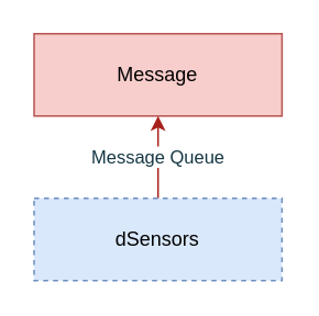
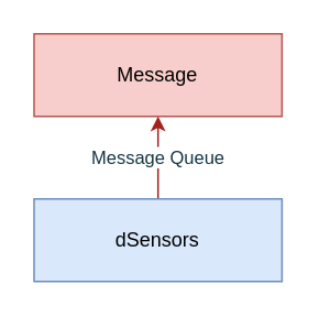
- <mxCell id="4" value="dSensors" style="rounded=0;whiteSpace=wrap;html=1;sketch=0;strokeColor=#6c8ebf;fillColor=#dae8fc;dashed=1;" parent="1" vertex="1"><mxGeometry x="20" y="120" width="150.25" height="50" as="geometry" /></mxCell>
+ <mxCell id="4" value="dSensors" style="rounded=0;whiteSpace=wrap;html=1;sketch=0;strokeColor=#6c8ebf;fillColor=#dae8fc;" parent="1" vertex="1"><mxGeometry x="20" y="120" width="150.25" height="50" as="geometry" /></mxCell>
